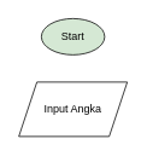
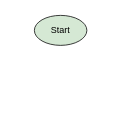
- <mxCell id="3" value="Input Angka" style="shape=parallelogram;perimeter=parallelogramPerimeter;whiteSpace=wrap;html=1;fixedSize=1;" vertex="1" parent="1"><mxGeometry x="20" y="90" width="120" height="60" as="geometry" /></mxCell>
